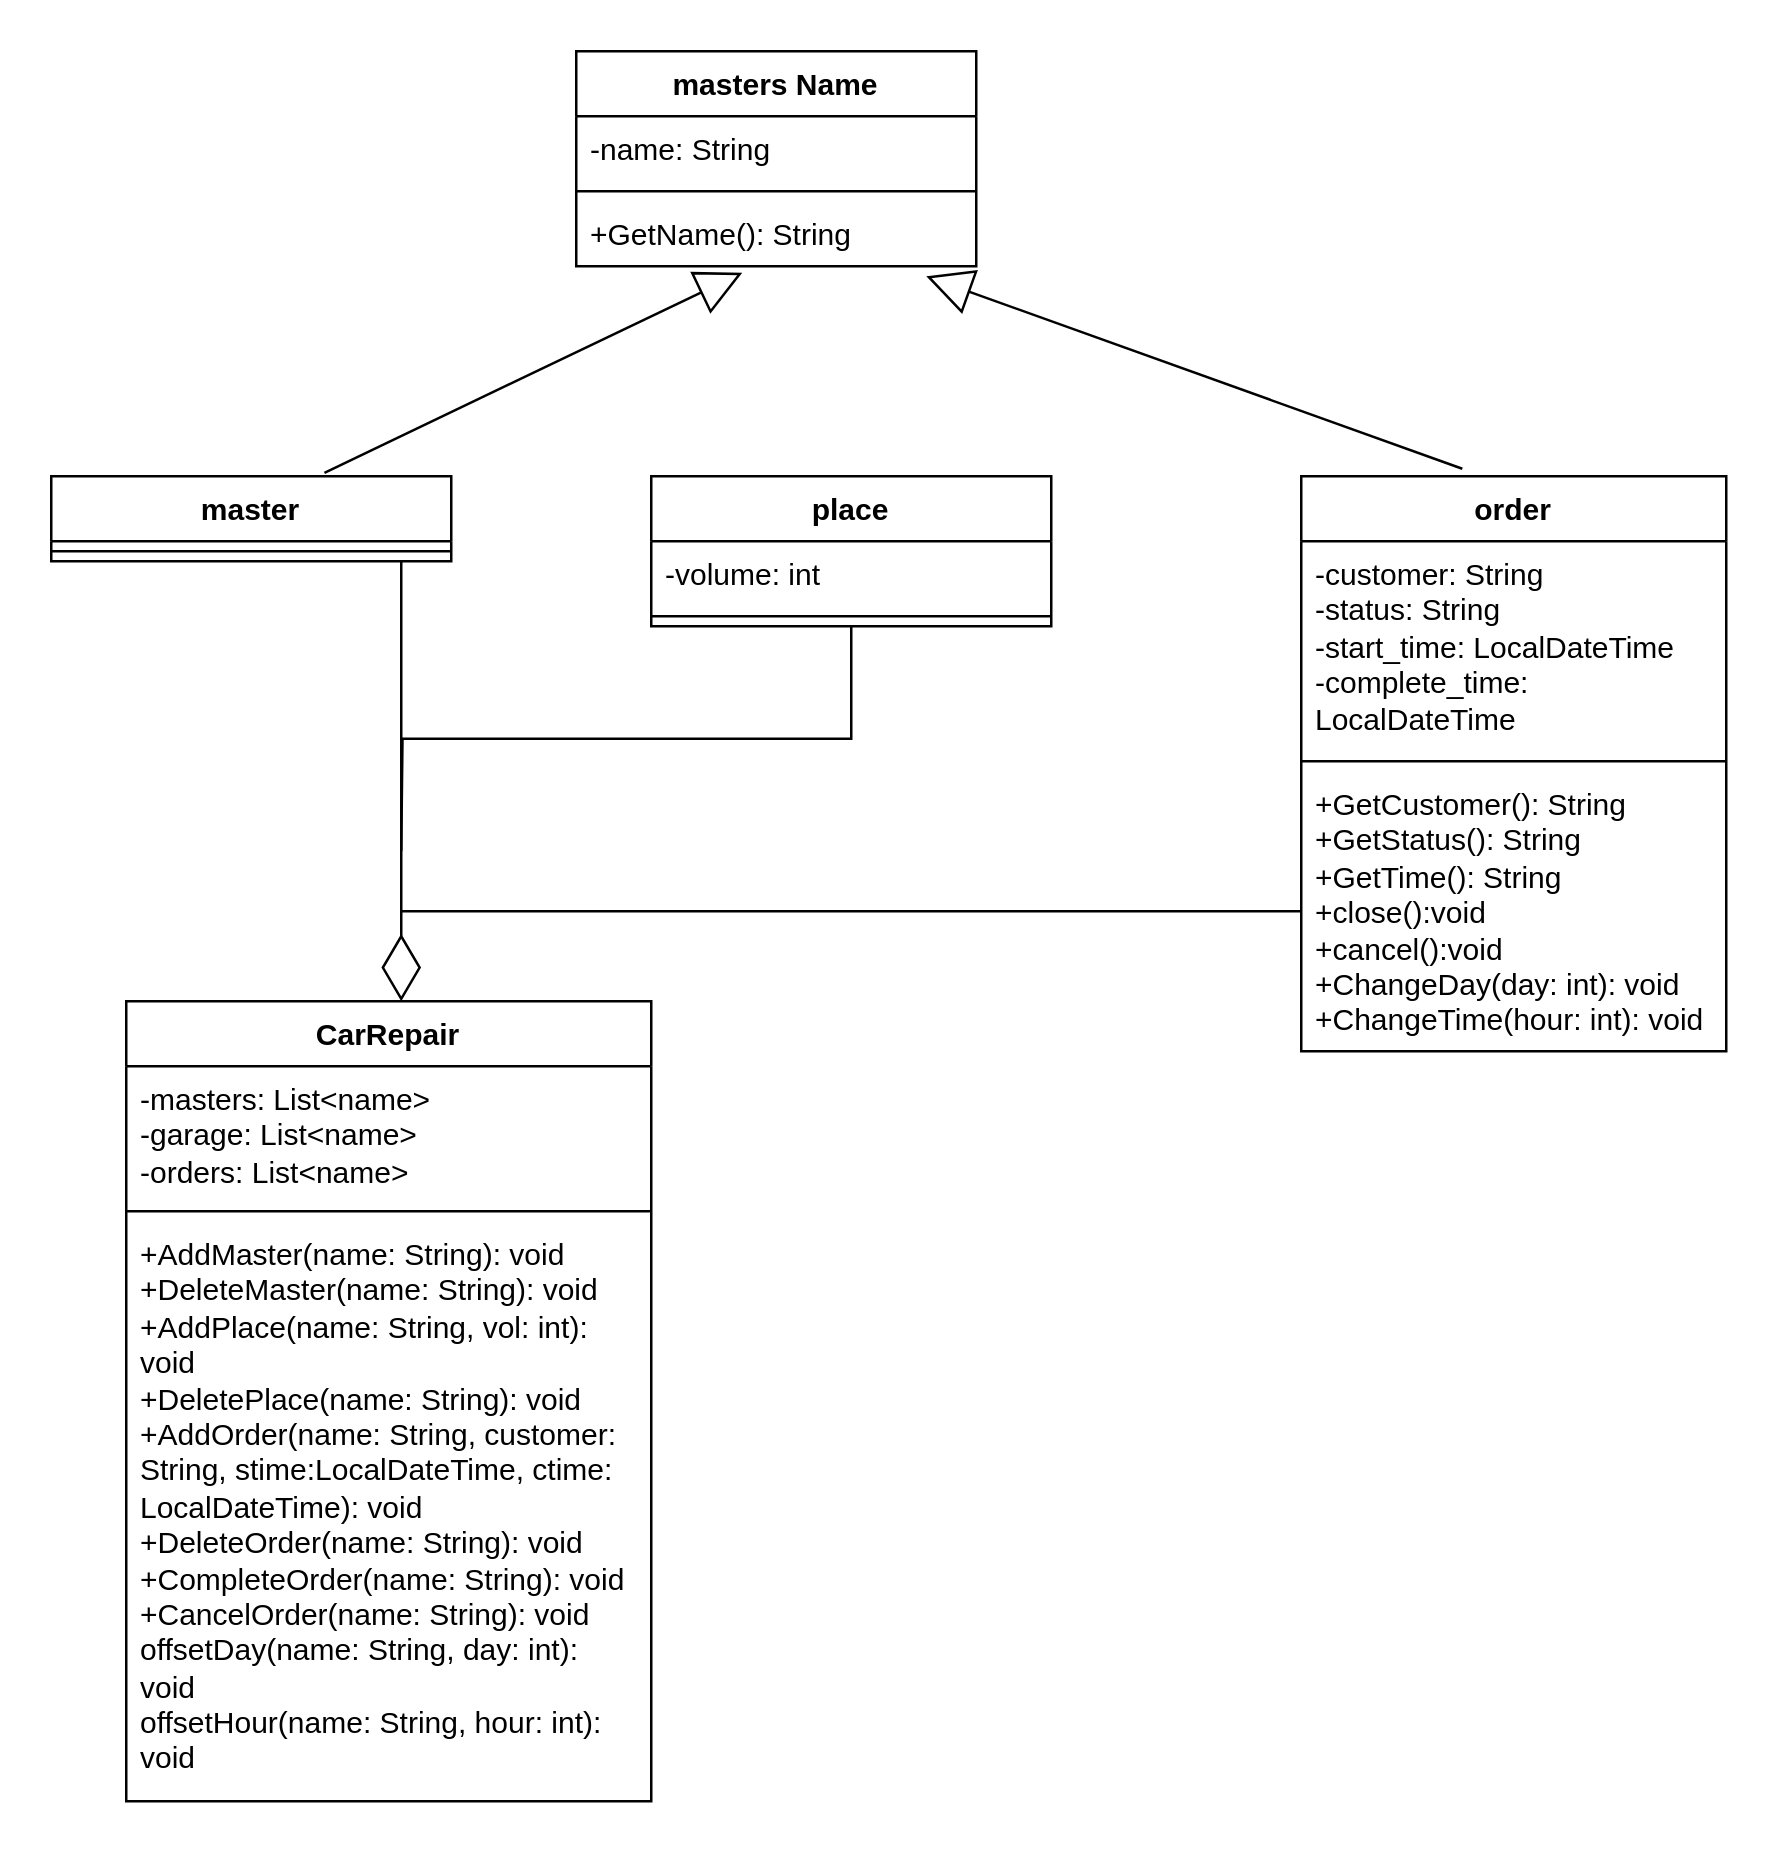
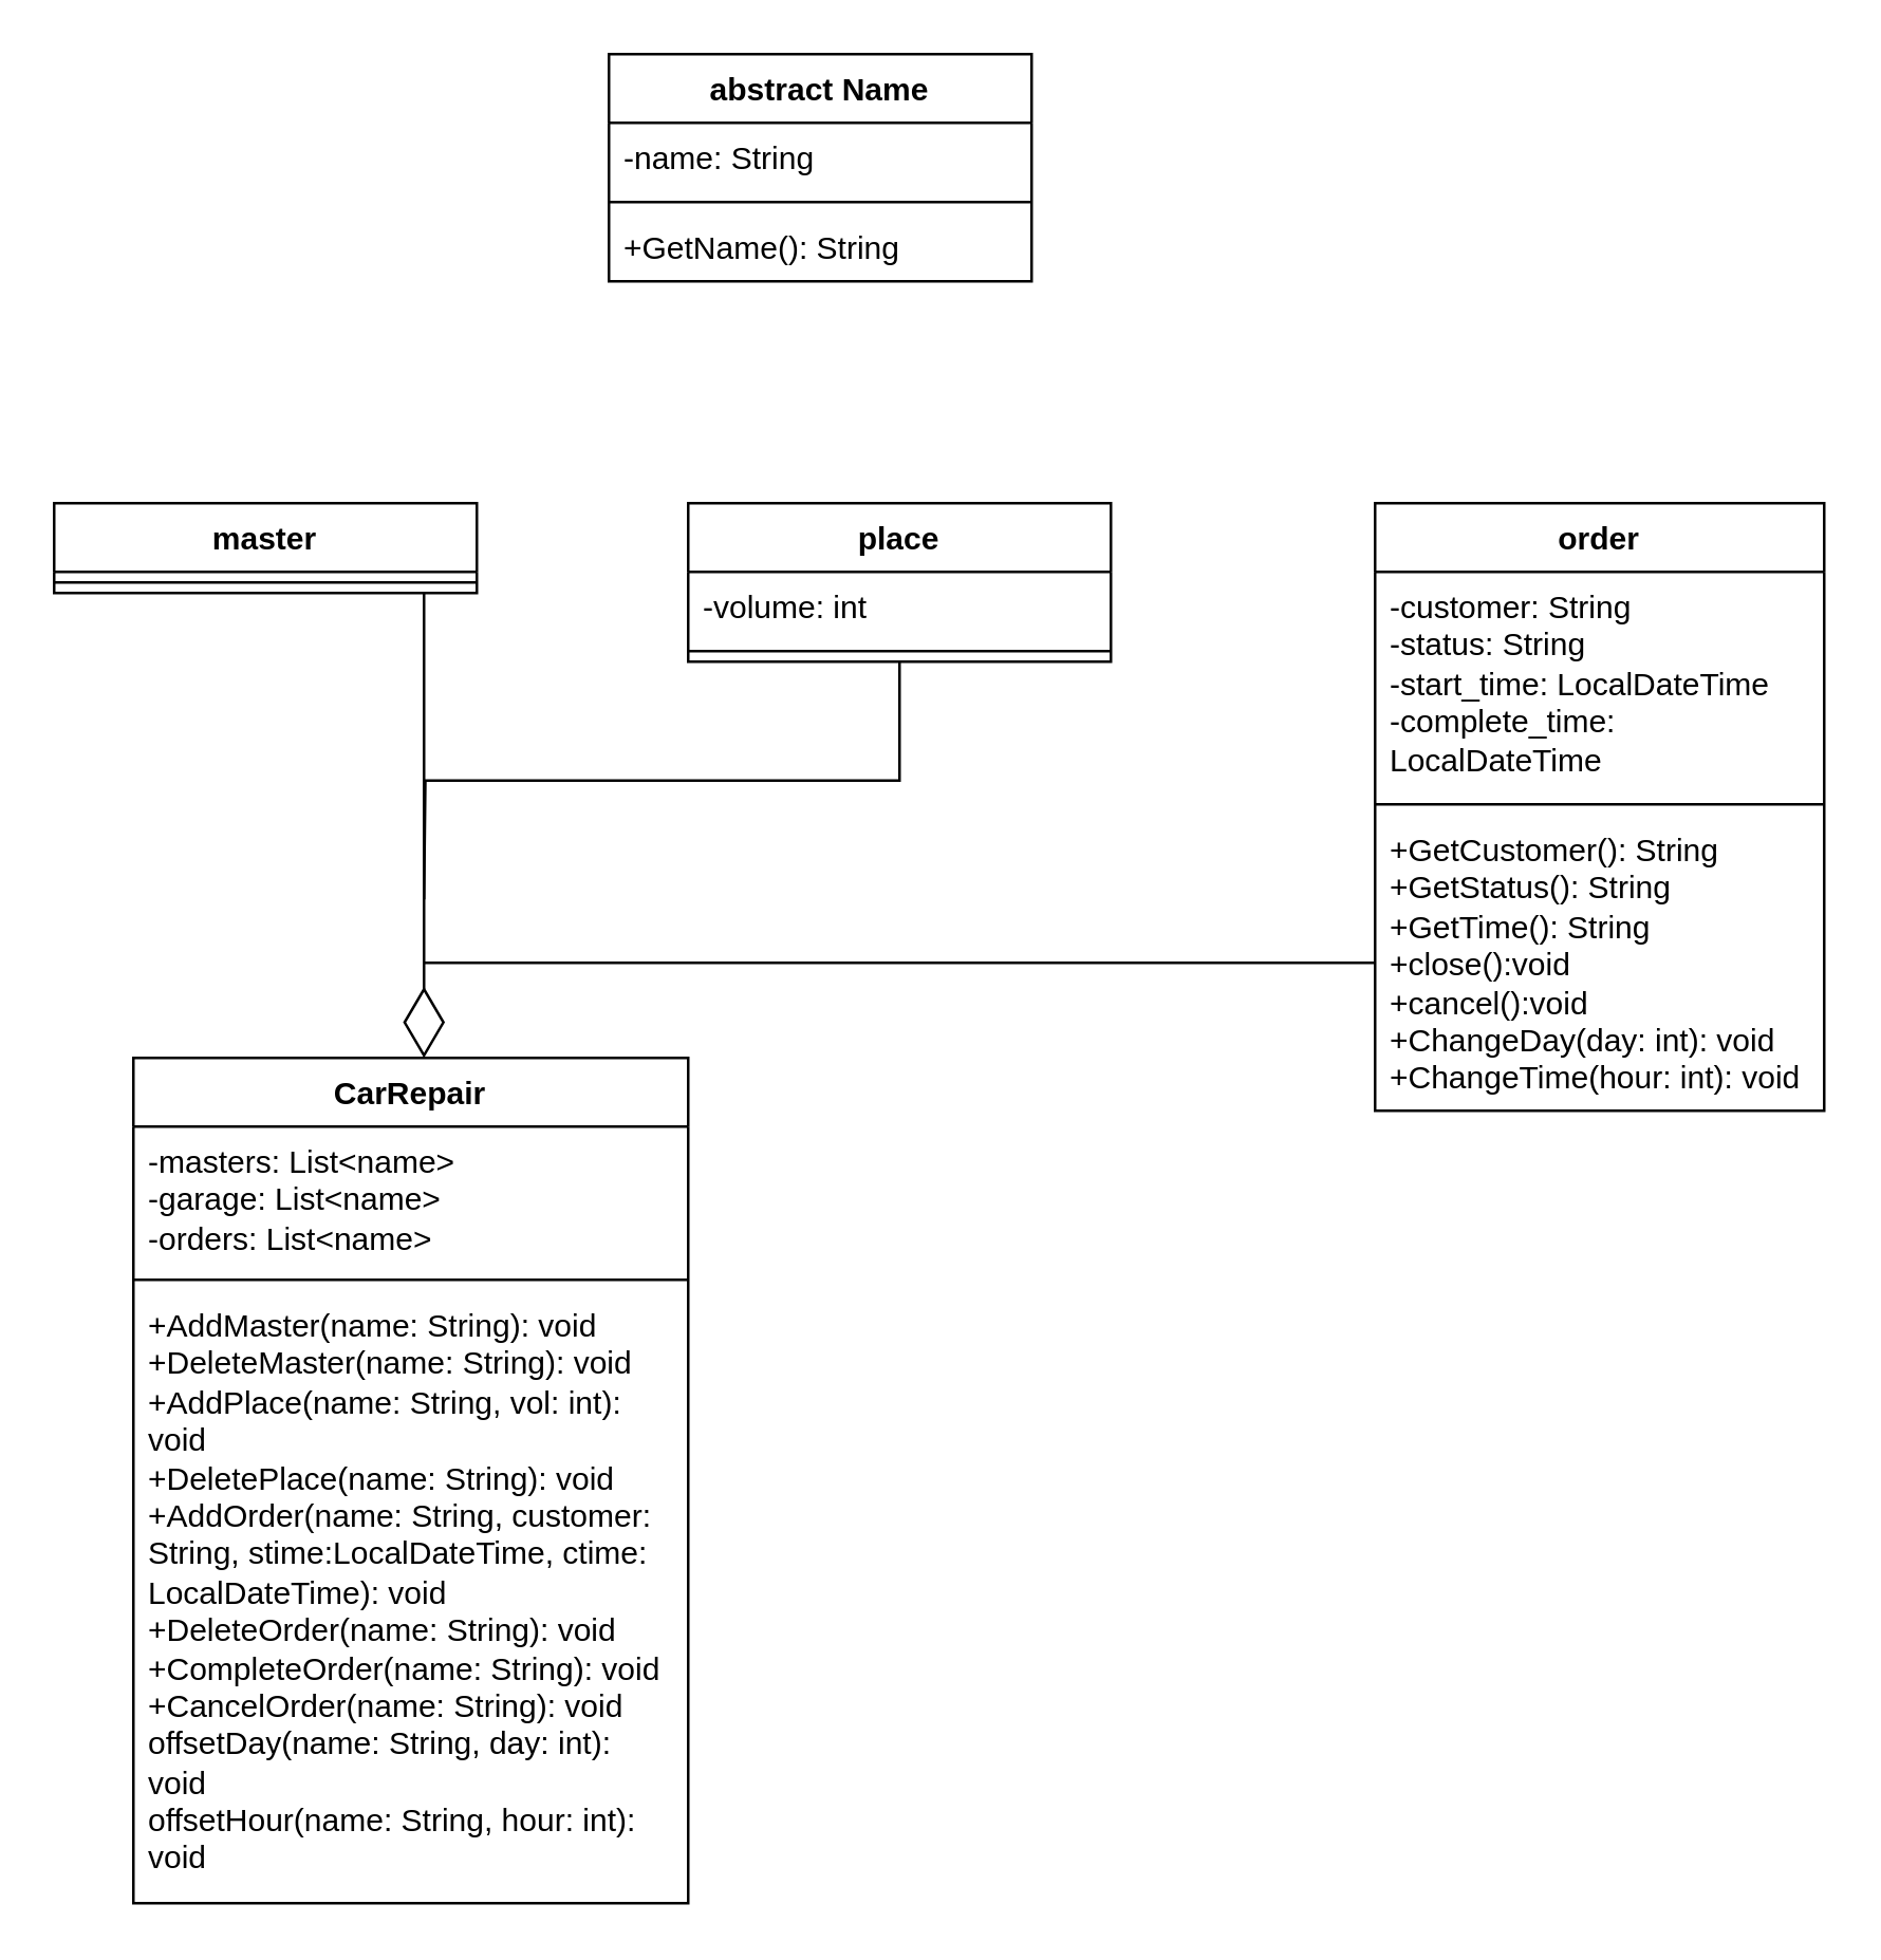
- <mxCell id="2" value="masters Name" style="swimlane;fontStyle=1;align=center;verticalAlign=top;childLayout=stackLayout;horizontal=1;startSize=26;horizontalStack=0;resizeParent=1;resizeParentMax=0;resizeLast=0;collapsible=1;marginBottom=0;whiteSpace=wrap;html=1;" vertex="1" parent="1"><mxGeometry x="230" y="20" width="160" height="86" as="geometry" /></mxCell>
+ <mxCell id="2" value="abstract Name" style="swimlane;fontStyle=1;align=center;verticalAlign=top;childLayout=stackLayout;horizontal=1;startSize=26;horizontalStack=0;resizeParent=1;resizeParentMax=0;resizeLast=0;collapsible=1;marginBottom=0;whiteSpace=wrap;html=1;" vertex="1" parent="1"><mxGeometry x="230" y="20" width="160" height="86" as="geometry" /></mxCell>
- <mxCell id="18" value="" style="endArrow=block;endSize=16;endFill=0;html=1;rounded=0;entryX=0.875;entryY=1.154;entryDx=0;entryDy=0;entryPerimeter=0;exitX=0.379;exitY=-0.013;exitDx=0;exitDy=0;exitPerimeter=0;" edge="1" parent="1" source="8" target="5"><mxGeometry width="160" relative="1" as="geometry"><mxPoint x="270" y="300" as="sourcePoint" /><mxPoint x="430" y="300" as="targetPoint" /></mxGeometry></mxCell>
- <mxCell id="17" value="" style="endArrow=block;endSize=16;endFill=0;html=1;rounded=0;entryX=0.415;entryY=1.1;entryDx=0;entryDy=0;entryPerimeter=0;exitX=0.683;exitY=-0.041;exitDx=0;exitDy=0;exitPerimeter=0;" edge="1" parent="1" source="6" target="5"><mxGeometry width="160" relative="1" as="geometry"><mxPoint x="270" y="300" as="sourcePoint" /><mxPoint x="430" y="300" as="targetPoint" /></mxGeometry></mxCell>
